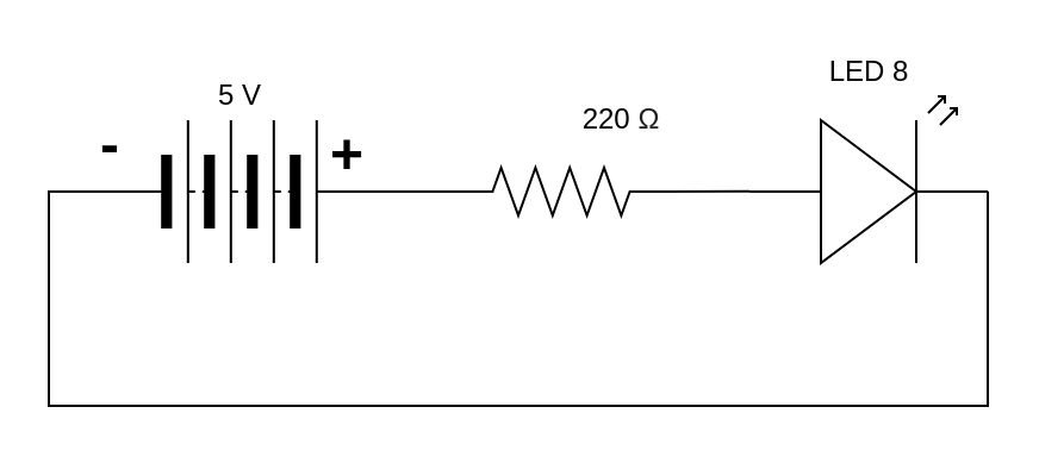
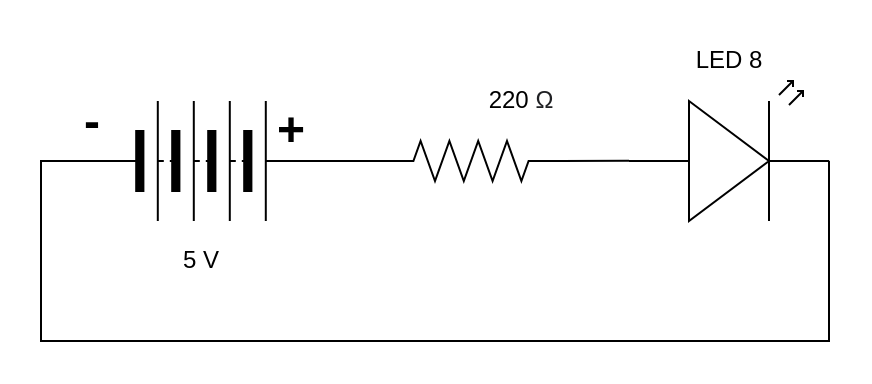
- <mxCell id="8" value="5 V" style="text;html=1;resizable=0;autosize=1;align=center;verticalAlign=middle;points=[];fillColor=none;strokeColor=none;rounded=0;" vertex="1" parent="1"><mxGeometry x="85" y="30" width="30" height="20" as="geometry" /></mxCell>
+ <mxCell id="8" value="5 V" style="text;html=1;resizable=0;autosize=1;align=center;verticalAlign=middle;points=[];fillColor=none;strokeColor=none;rounded=0;" vertex="1" parent="1"><mxGeometry x="85" y="120" width="30" height="20" as="geometry" /></mxCell>
